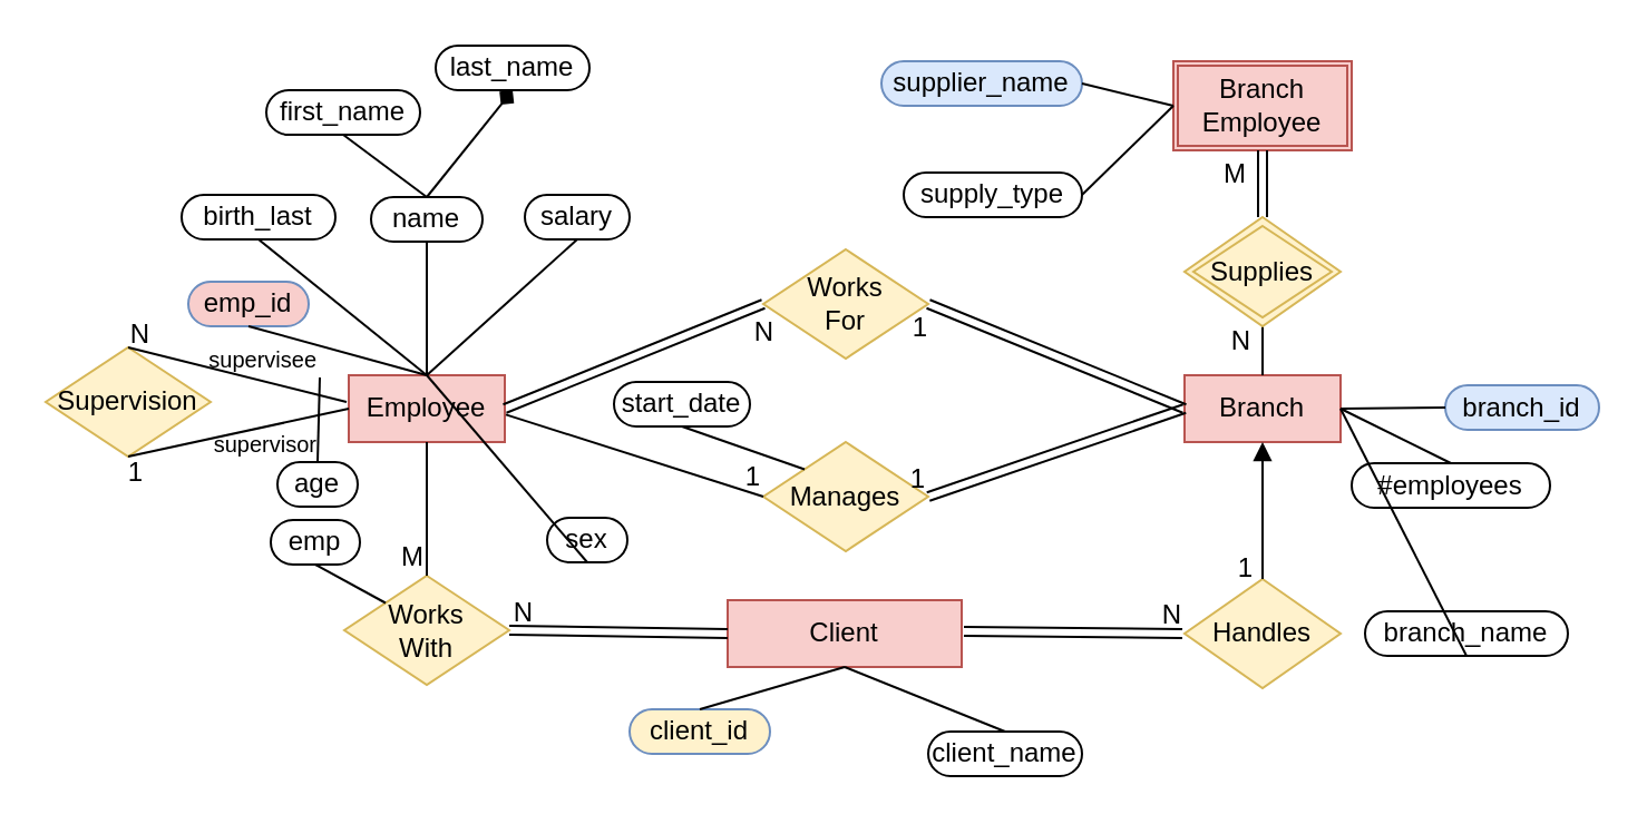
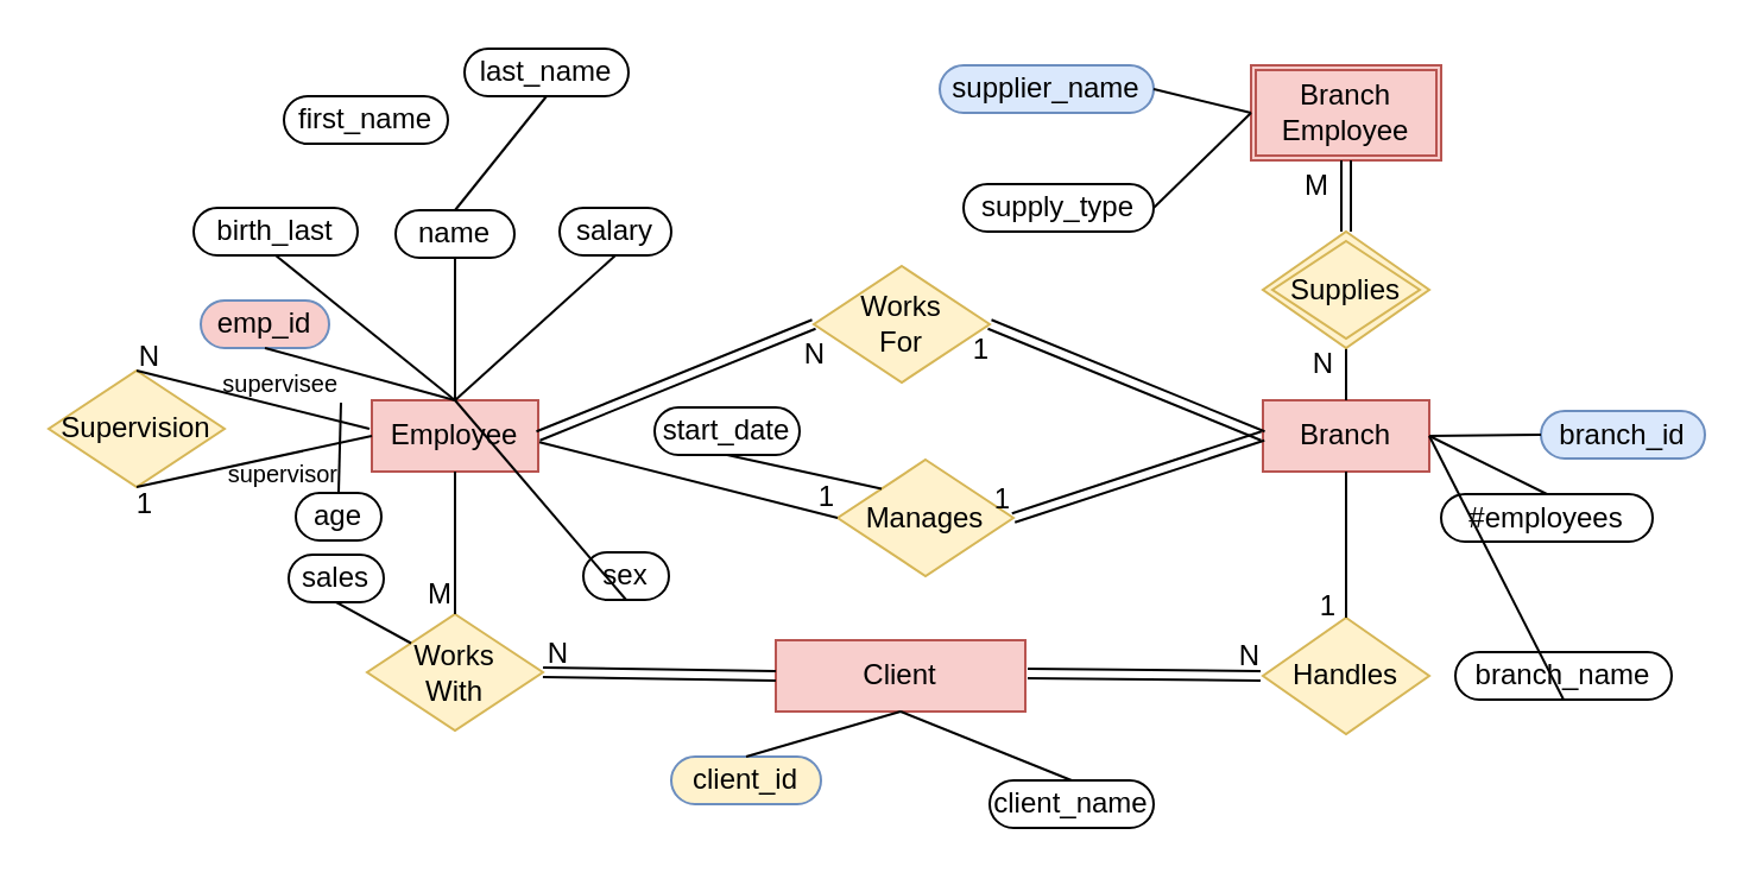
- <mxCell id="12" value="" style="endArrow=diamond;html=1;rounded=0;entryX=0.5;entryY=1;entryDx=0;entryDy=0;exitX=0.5;exitY=0;exitDx=0;exitDy=0;" edge="1" parent="1" source="6" target="10"><mxGeometry width="50" height="50" relative="1" as="geometry"><mxPoint x="243" y="98" as="sourcePoint" /><mxPoint x="203" y="70" as="targetPoint" /></mxGeometry></mxCell>
+ <mxCell id="12" value="" style="endArrow=none;html=1;rounded=0;entryX=0.5;entryY=1;entryDx=0;entryDy=0;exitX=0.5;exitY=0;exitDx=0;exitDy=0;" edge="1" parent="1" source="6" target="10"><mxGeometry width="50" height="50" relative="1" as="geometry"><mxPoint x="243" y="98" as="sourcePoint" /><mxPoint x="203" y="70" as="targetPoint" /></mxGeometry></mxCell>
- <mxCell id="11" value="" style="endArrow=none;html=1;rounded=0;entryX=0.5;entryY=1;entryDx=0;entryDy=0;exitX=0.5;exitY=0;exitDx=0;exitDy=0;" edge="1" parent="1" source="6" target="9"><mxGeometry width="50" height="50" relative="1" as="geometry"><mxPoint x="335" y="208" as="sourcePoint" /><mxPoint x="385" y="158" as="targetPoint" /></mxGeometry></mxCell>
- <mxCell id="62" value="" style="endArrow=block;html=1;rounded=0;entryX=0.5;entryY=1;entryDx=0;entryDy=0;exitX=0.5;exitY=0;exitDx=0;exitDy=0;" edge="1" parent="1" source="61" target="4"><mxGeometry relative="1" as="geometry"><mxPoint x="275" y="175" as="sourcePoint" /><mxPoint x="435" y="175" as="targetPoint" /></mxGeometry></mxCell>
+ <mxCell id="62" value="" style="endArrow=none;html=1;rounded=0;entryX=0.5;entryY=1;entryDx=0;entryDy=0;exitX=0.5;exitY=0;exitDx=0;exitDy=0;" edge="1" parent="1" source="61" target="4"><mxGeometry relative="1" as="geometry"><mxPoint x="275" y="175" as="sourcePoint" /><mxPoint x="435" y="175" as="targetPoint" /></mxGeometry></mxCell>
- <mxCell id="26" value="Manages" style="rhombus;whiteSpace=wrap;html=1;fillColor=#fff2cc;strokeColor=#d6b656;" vertex="1" parent="1"><mxGeometry x="342" y="198" width="74" height="49" as="geometry" /></mxCell>
+ <mxCell id="26" value="Manages" style="rhombus;whiteSpace=wrap;html=1;fillColor=#fff2cc;strokeColor=#d6b656;" vertex="1" parent="1"><mxGeometry x="352" y="193" width="74" height="49" as="geometry" /></mxCell>
- <mxCell id="23" value="emp" style="rounded=1;whiteSpace=wrap;html=1;arcSize=50;" vertex="1" parent="1"><mxGeometry x="121" y="233" width="40" height="20" as="geometry" /></mxCell>
+ <mxCell id="23" value="sales" style="rounded=1;whiteSpace=wrap;html=1;arcSize=50;" vertex="1" parent="1"><mxGeometry x="121" y="233" width="40" height="20" as="geometry" /></mxCell>
